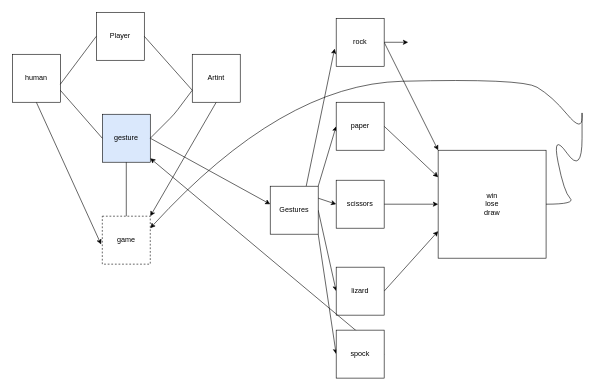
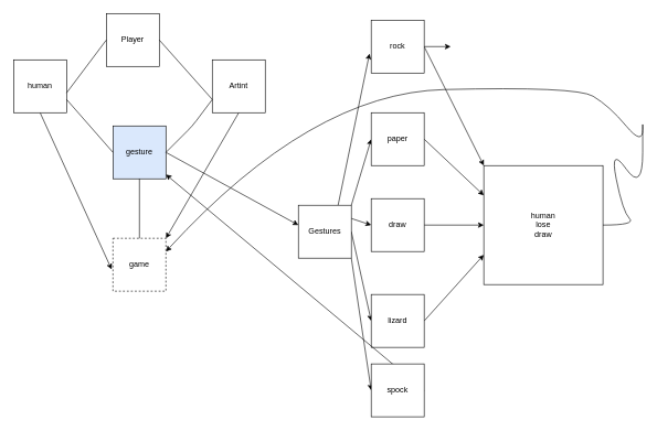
- <mxCell id="27" value="scissors" style="whiteSpace=wrap;html=1;aspect=fixed;" vertex="1" parent="1"><mxGeometry x="560" y="300" width="80" height="80" as="geometry" /></mxCell>
+ <mxCell id="27" value="draw" style="whiteSpace=wrap;html=1;aspect=fixed;" vertex="1" parent="1"><mxGeometry x="560" y="300" width="80" height="80" as="geometry" /></mxCell>
- <mxCell id="32" value="win&lt;br&gt;lose&lt;br&gt;draw&lt;br&gt;" style="whiteSpace=wrap;html=1;aspect=fixed;" vertex="1" parent="1"><mxGeometry x="730" y="250" width="180" height="180" as="geometry" /></mxCell>
+ <mxCell id="32" value="human&lt;br&gt;lose&lt;br&gt;draw&lt;br&gt;" style="whiteSpace=wrap;html=1;aspect=fixed;" vertex="1" parent="1"><mxGeometry x="730" y="250" width="180" height="180" as="geometry" /></mxCell>
